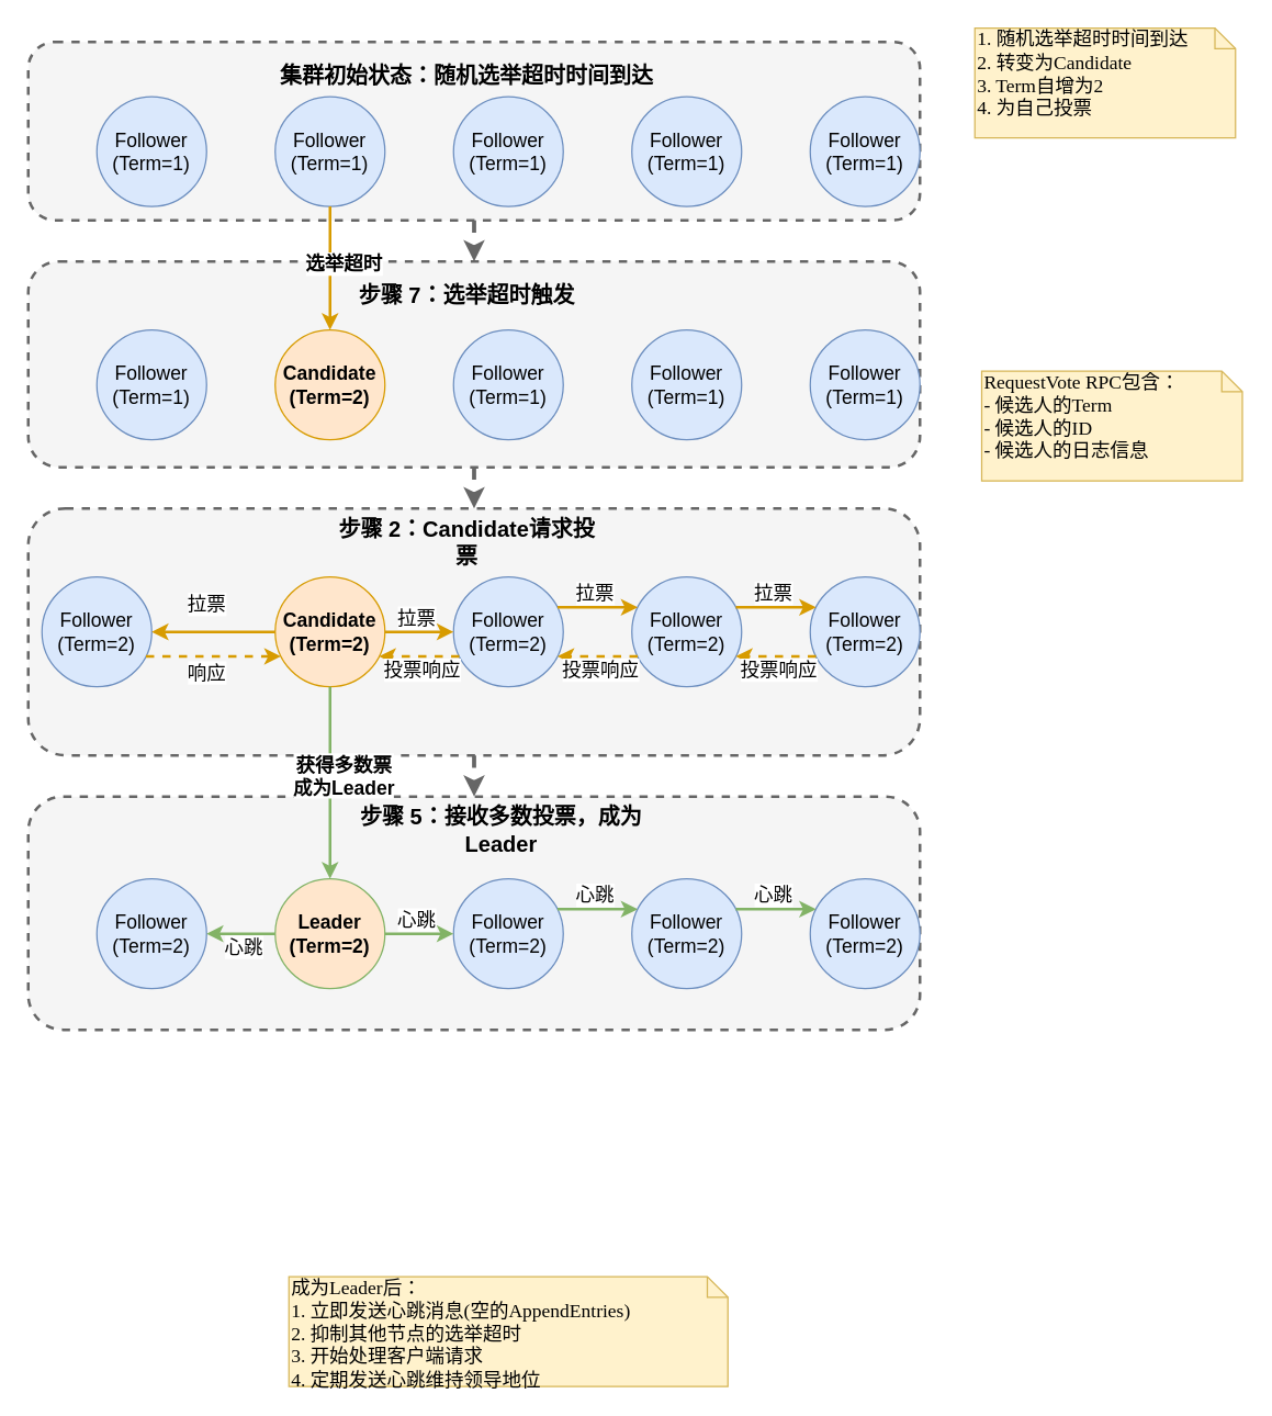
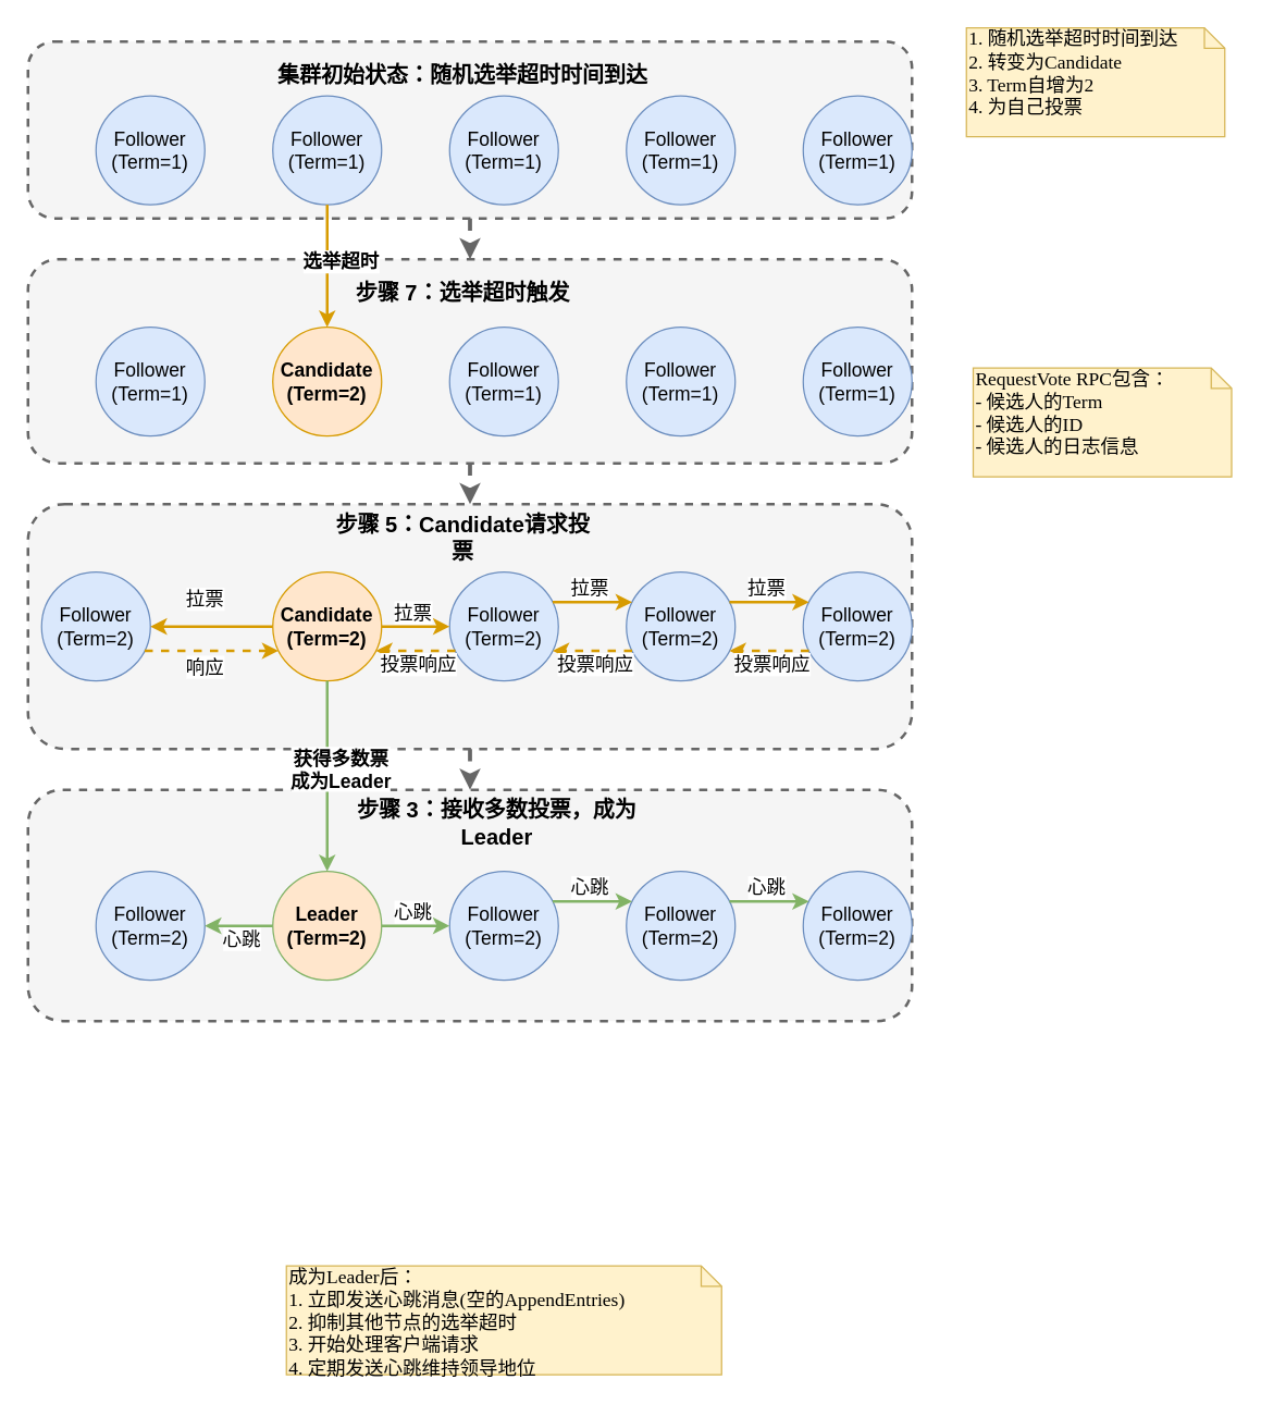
- <mxCell id="19" value="步骤 2：Candidate请求投票" style="text;html=1;strokeColor=none;fillColor=none;align=center;verticalAlign=middle;whiteSpace=wrap;rounded=0;fontSize=16;fontStyle=1" vertex="1" parent="1"><mxGeometry x="240" y="380" width="200" height="30" as="geometry" /></mxCell>
+ <mxCell id="19" value="步骤 5：Candidate请求投票" style="text;html=1;strokeColor=none;fillColor=none;align=center;verticalAlign=middle;whiteSpace=wrap;rounded=0;fontSize=16;fontStyle=1" vertex="1" parent="1"><mxGeometry x="240" y="380" width="200" height="30" as="geometry" /></mxCell>
- <mxCell id="35" value="步骤 5：接收多数投票，成为Leader" style="text;html=1;strokeColor=none;fillColor=none;align=center;verticalAlign=middle;whiteSpace=wrap;rounded=0;fontSize=16;fontStyle=1" vertex="1" parent="1"><mxGeometry x="240" y="590" width="250" height="30" as="geometry" /></mxCell>
+ <mxCell id="35" value="步骤 3：接收多数投票，成为Leader" style="text;html=1;strokeColor=none;fillColor=none;align=center;verticalAlign=middle;whiteSpace=wrap;rounded=0;fontSize=16;fontStyle=1" vertex="1" parent="1"><mxGeometry x="240" y="590" width="250" height="30" as="geometry" /></mxCell>
